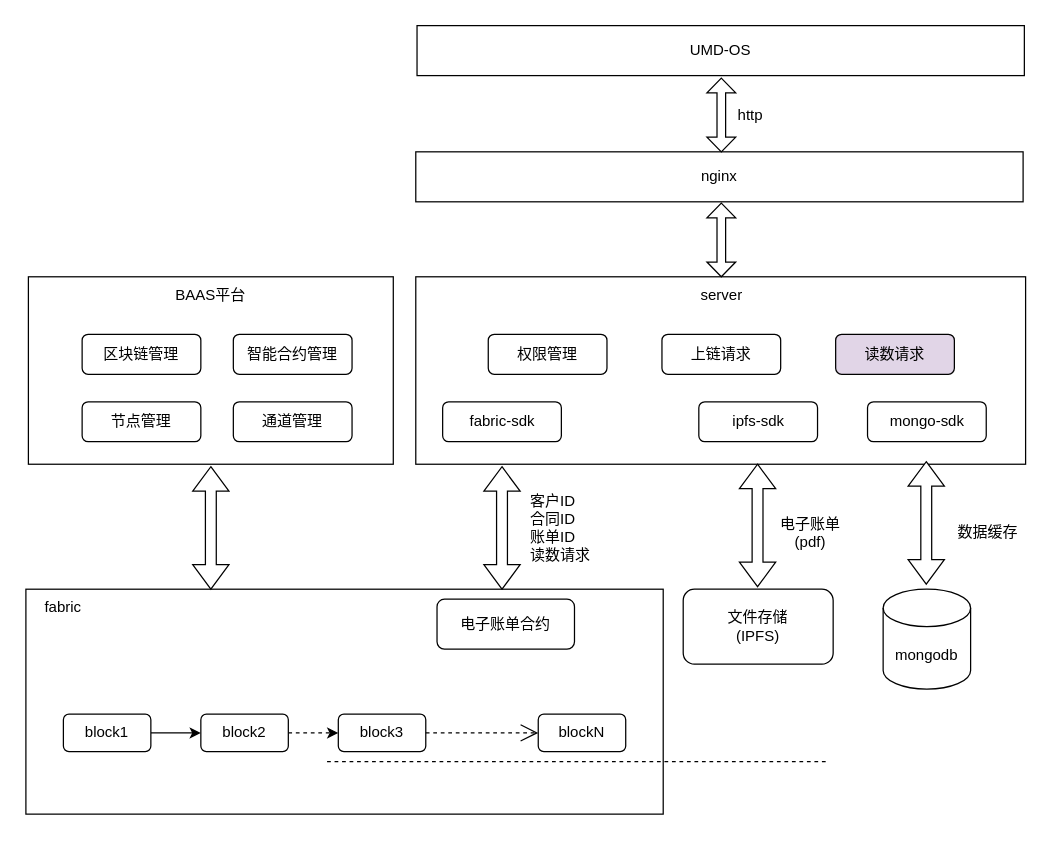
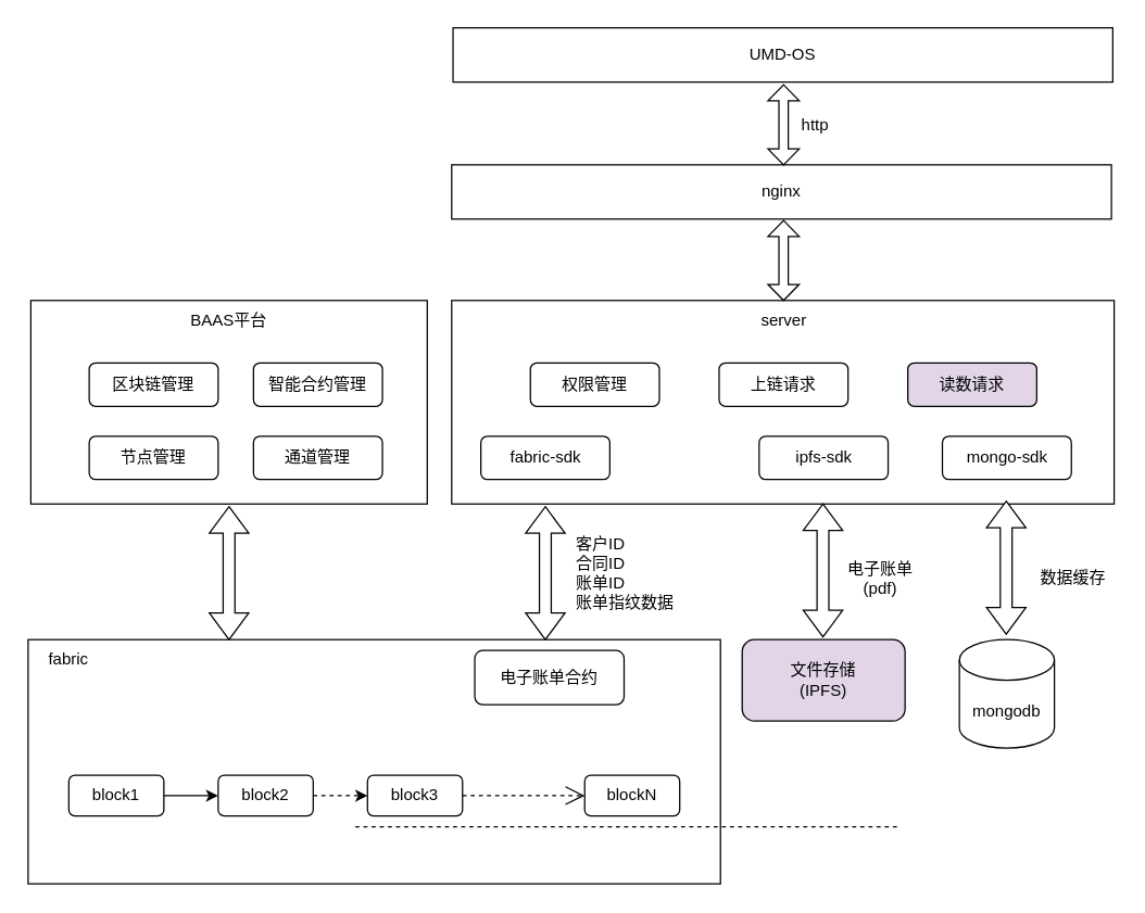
- <mxCell id="21" value="客户ID&lt;br&gt;合同ID&lt;br&gt;账单ID&lt;br&gt;读数请求" style="text;html=1;strokeColor=none;fillColor=none;align=left;verticalAlign=middle;whiteSpace=wrap;rounded=0;" vertex="1" parent="1"><mxGeometry x="422" y="391.5" width="90" height="61" as="geometry" /></mxCell>
+ <mxCell id="21" value="客户ID&lt;br&gt;合同ID&lt;br&gt;账单ID&lt;br&gt;账单指纹数据" style="text;html=1;strokeColor=none;fillColor=none;align=left;verticalAlign=middle;whiteSpace=wrap;rounded=0;" vertex="1" parent="1"><mxGeometry x="422" y="391.5" width="90" height="61" as="geometry" /></mxCell>
- <mxCell id="13" value="文件存储&lt;br&gt;(IPFS)" style="rounded=1;whiteSpace=wrap;html=1;" vertex="1" parent="1"><mxGeometry x="546" y="471" width="120" height="60" as="geometry" /></mxCell>
+ <mxCell id="13" value="文件存储&lt;br&gt;(IPFS)" style="rounded=1;whiteSpace=wrap;html=1;fillColor=#e1d5e7;" vertex="1" parent="1"><mxGeometry x="546" y="471" width="120" height="60" as="geometry" /></mxCell>
